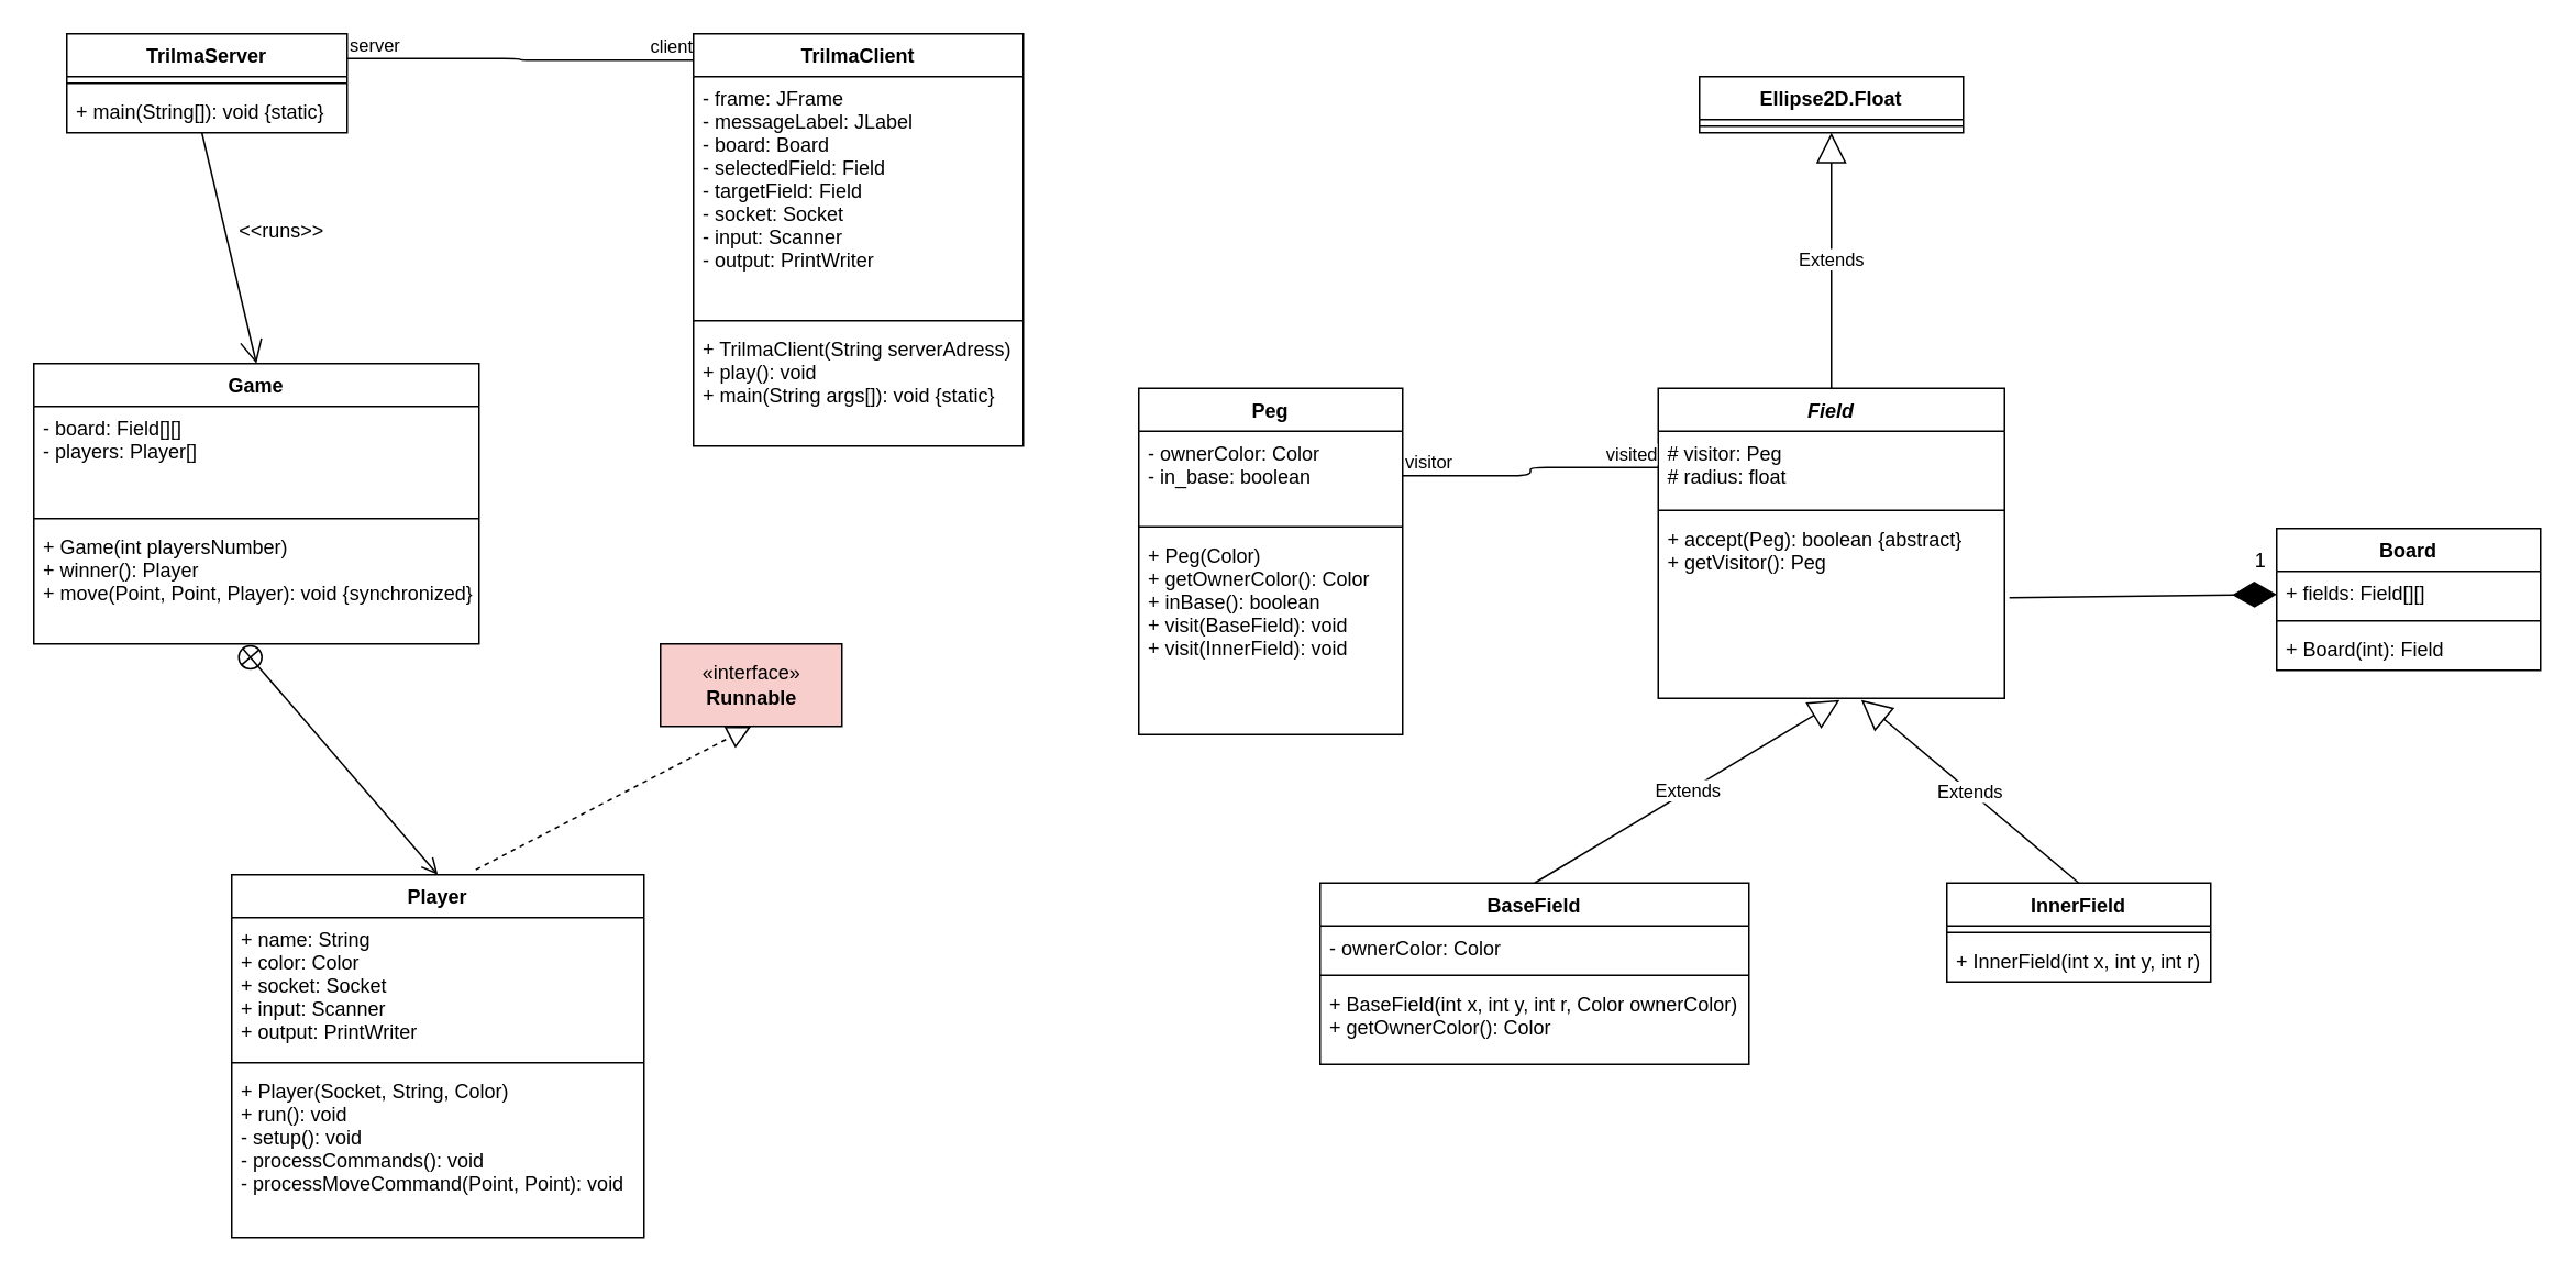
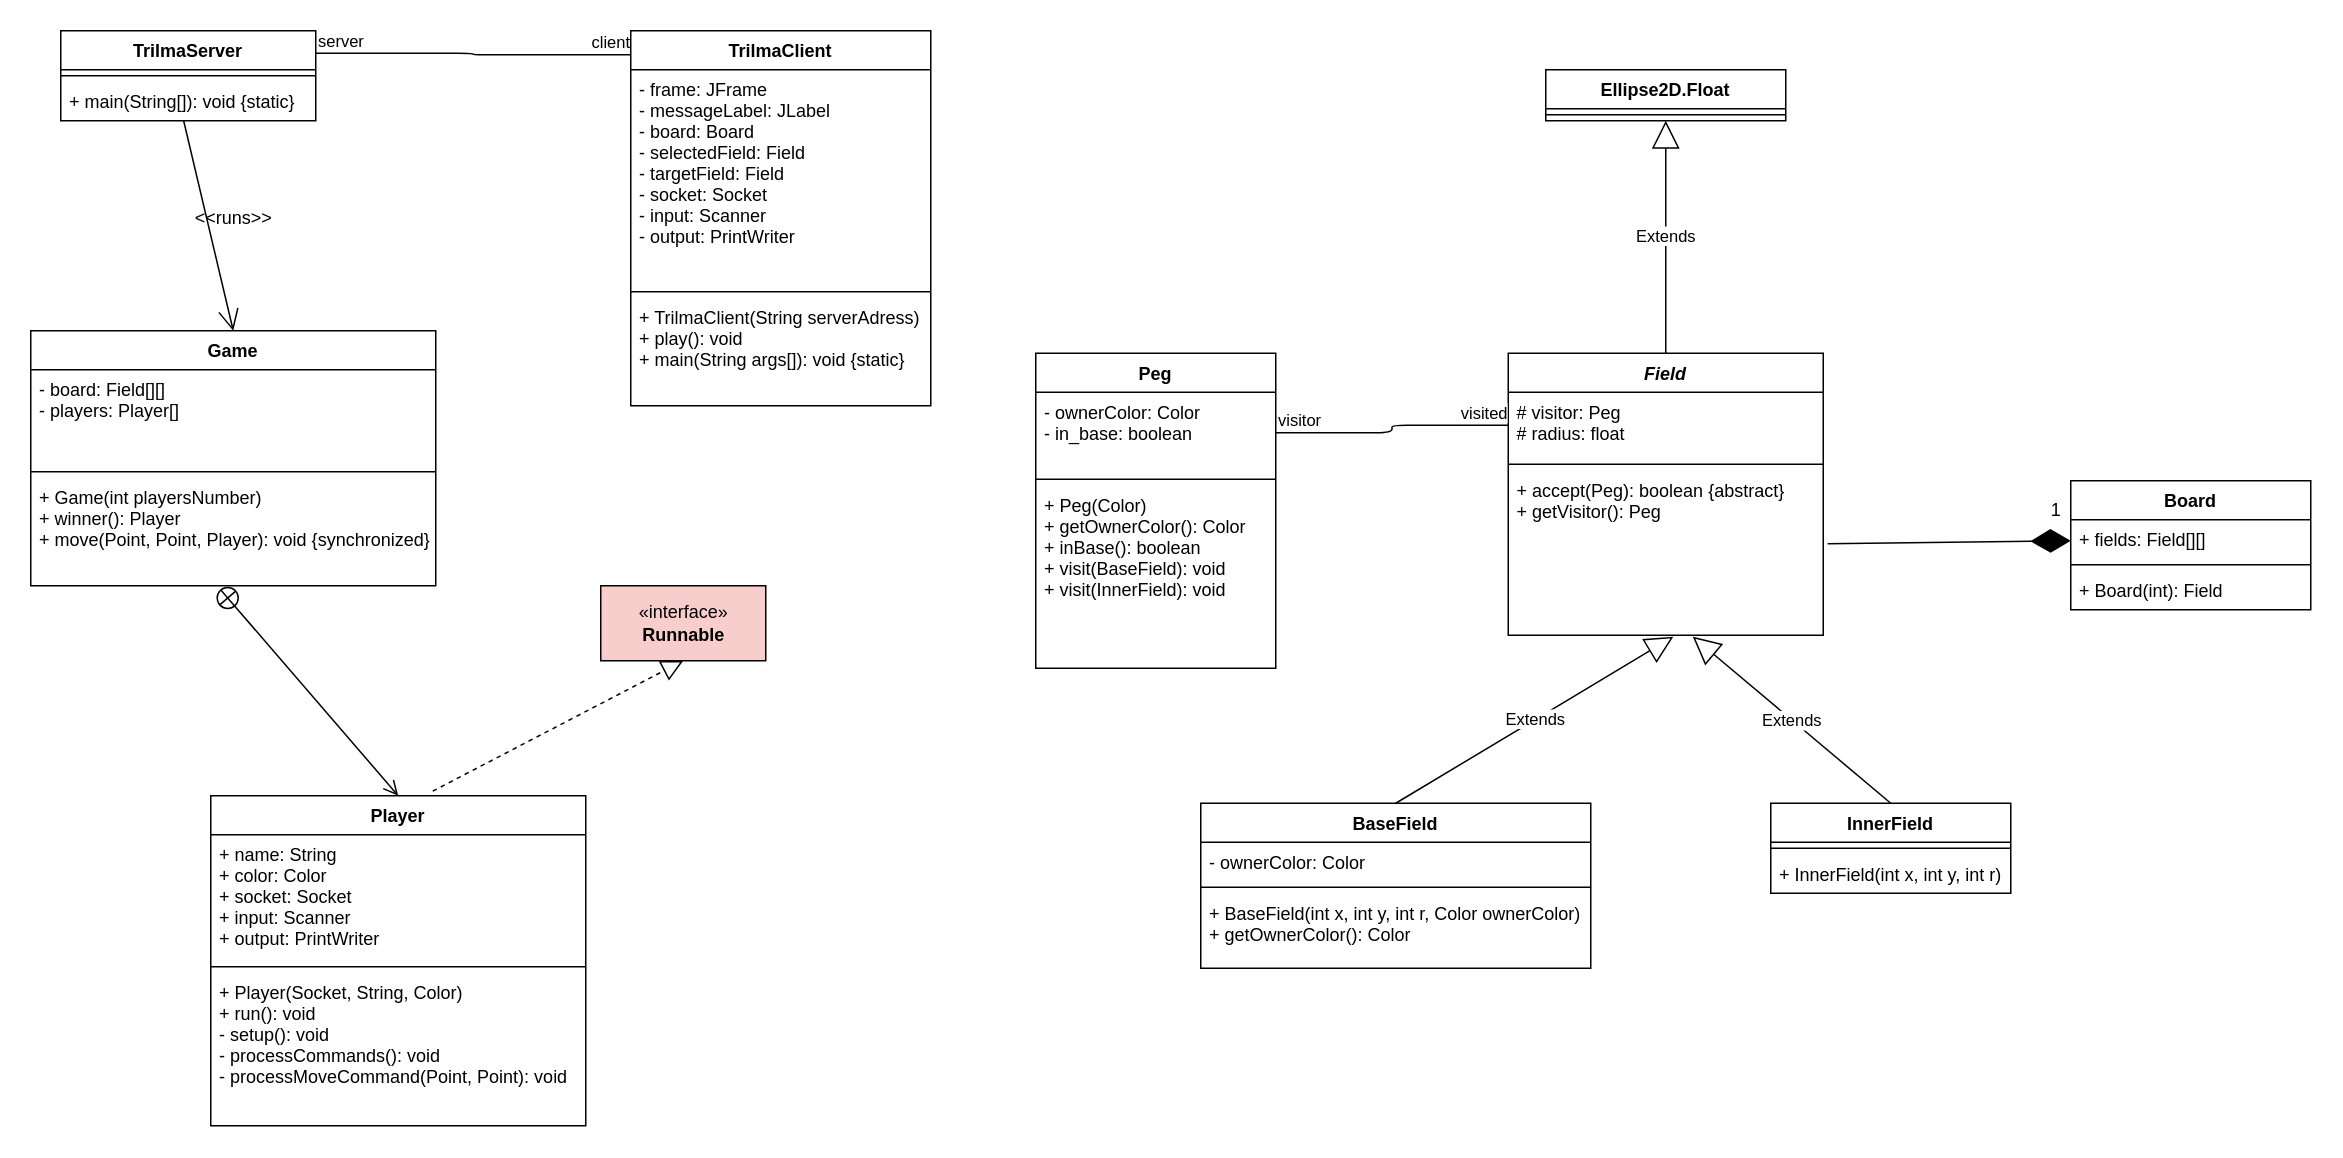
- <mxCell id="44" value="&amp;lt;&amp;lt;runs&amp;gt;&amp;gt;" style="text;html=1;align=center;verticalAlign=middle;resizable=0;points=[];autosize=1;" parent="1" vertex="1"><mxGeometry x="135" y="130" width="70" height="20" as="geometry" /></mxCell>
+ <mxCell id="44" value="&amp;lt;&amp;lt;runs&amp;gt;&amp;gt;" style="text;html=1;align=center;verticalAlign=middle;resizable=0;points=[];autosize=1;" parent="1" vertex="1"><mxGeometry x="120" y="135" width="70" height="20" as="geometry" /></mxCell>
